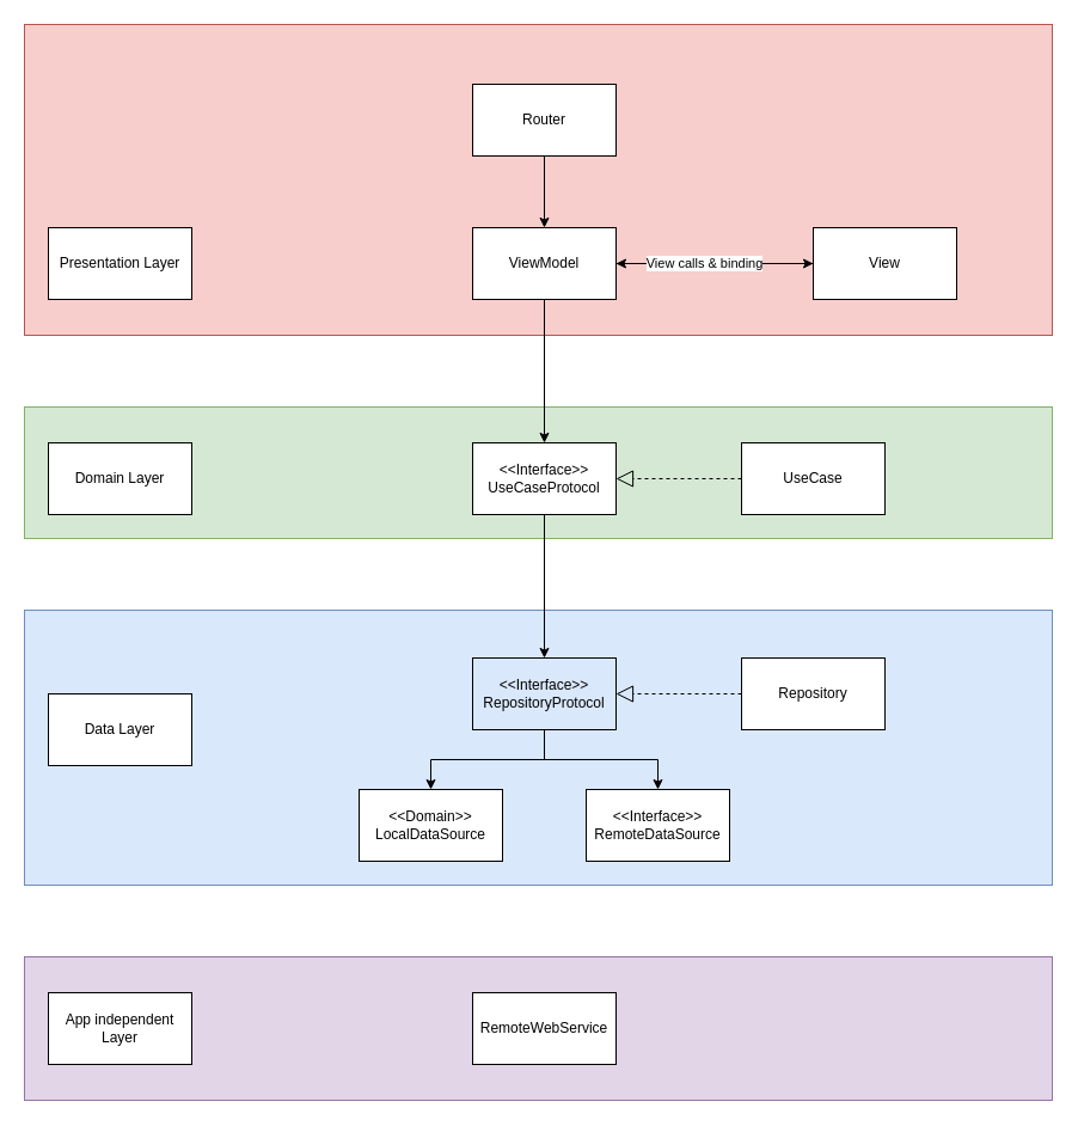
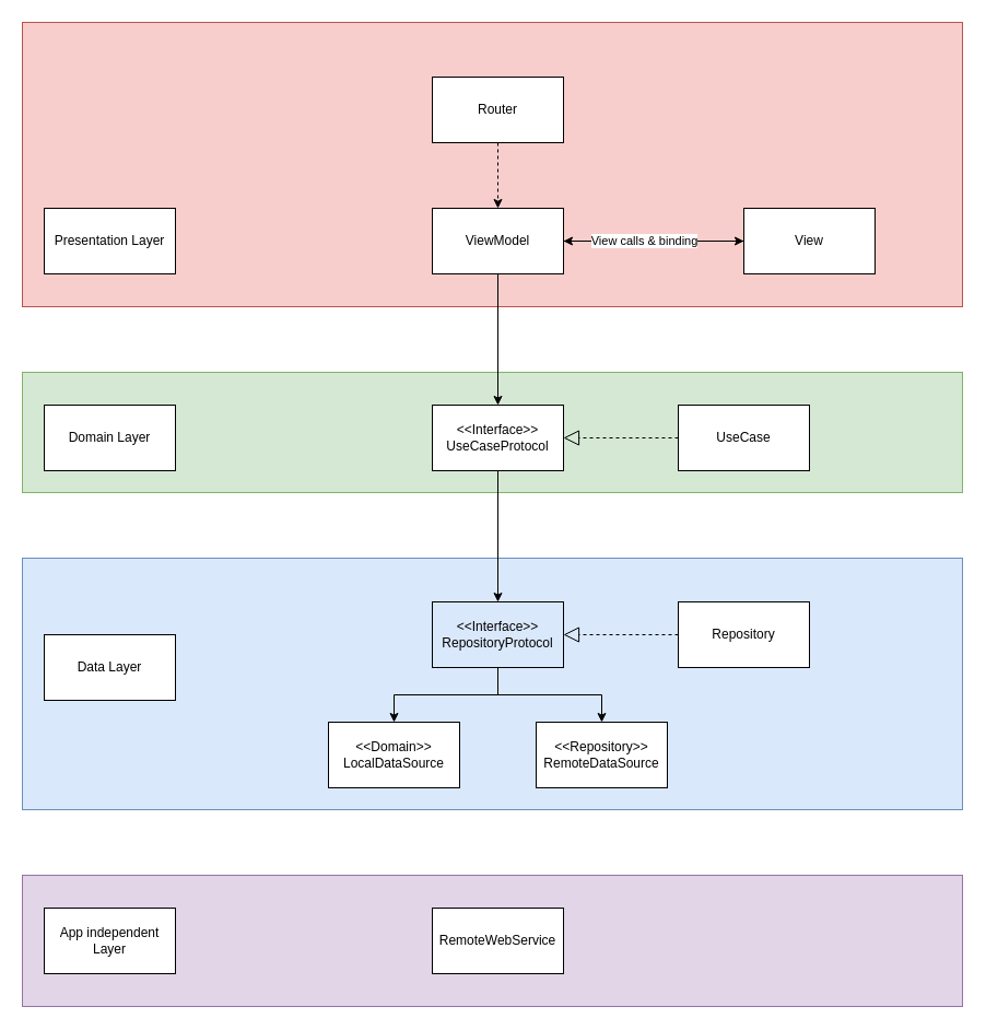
- <mxCell id="13" style="edgeStyle=orthogonalEdgeStyle;rounded=0;orthogonalLoop=1;jettySize=auto;html=1;exitX=0.5;exitY=1;exitDx=0;exitDy=0;entryX=0.5;entryY=0;entryDx=0;entryDy=0;" edge="1" parent="1" source="14" target="9"><mxGeometry relative="1" as="geometry" /></mxCell>
+ <mxCell id="13" style="edgeStyle=orthogonalEdgeStyle;rounded=0;orthogonalLoop=1;jettySize=auto;html=1;exitX=0.5;exitY=1;exitDx=0;exitDy=0;entryX=0.5;entryY=0;entryDx=0;entryDy=0;dashed=1;" edge="1" parent="1" source="14" target="9"><mxGeometry relative="1" as="geometry" /></mxCell>
- <mxCell id="25" value="&amp;lt;&amp;lt;Interface&amp;gt;&amp;gt;&lt;br&gt;RemoteDataSource" style="rounded=0;whiteSpace=wrap;html=1;" vertex="1" parent="1"><mxGeometry x="490" y="660" width="120" height="60" as="geometry" /></mxCell>
+ <mxCell id="25" value="&amp;lt;&amp;lt;Repository&amp;gt;&amp;gt;&lt;br&gt;RemoteDataSource" style="rounded=0;whiteSpace=wrap;html=1;" vertex="1" parent="1"><mxGeometry x="490" y="660" width="120" height="60" as="geometry" /></mxCell>
